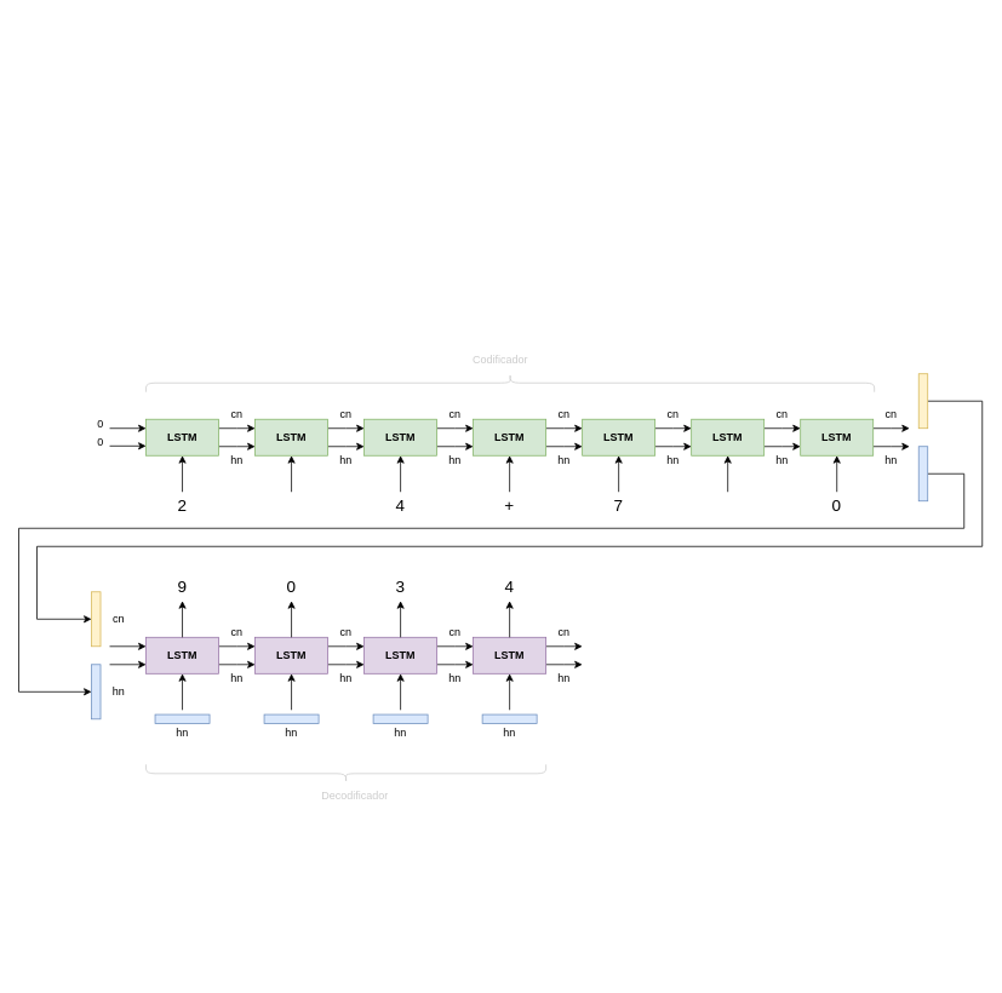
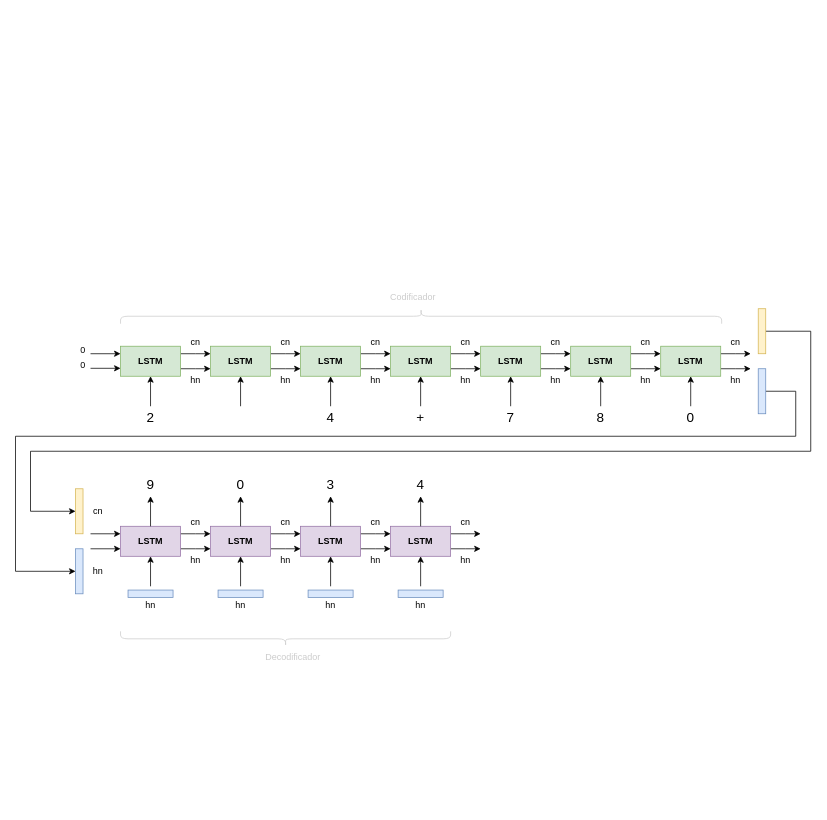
+ <mxCell id="40" value="&lt;font style=&quot;font-size: 18px;&quot;&gt;8&lt;/font&gt;" style="text;html=1;strokeColor=none;fillColor=none;align=center;verticalAlign=middle;whiteSpace=wrap;rounded=0;" vertex="1" parent="35"><mxGeometry x="10" y="100" width="60" height="30" as="geometry" /></mxCell>
